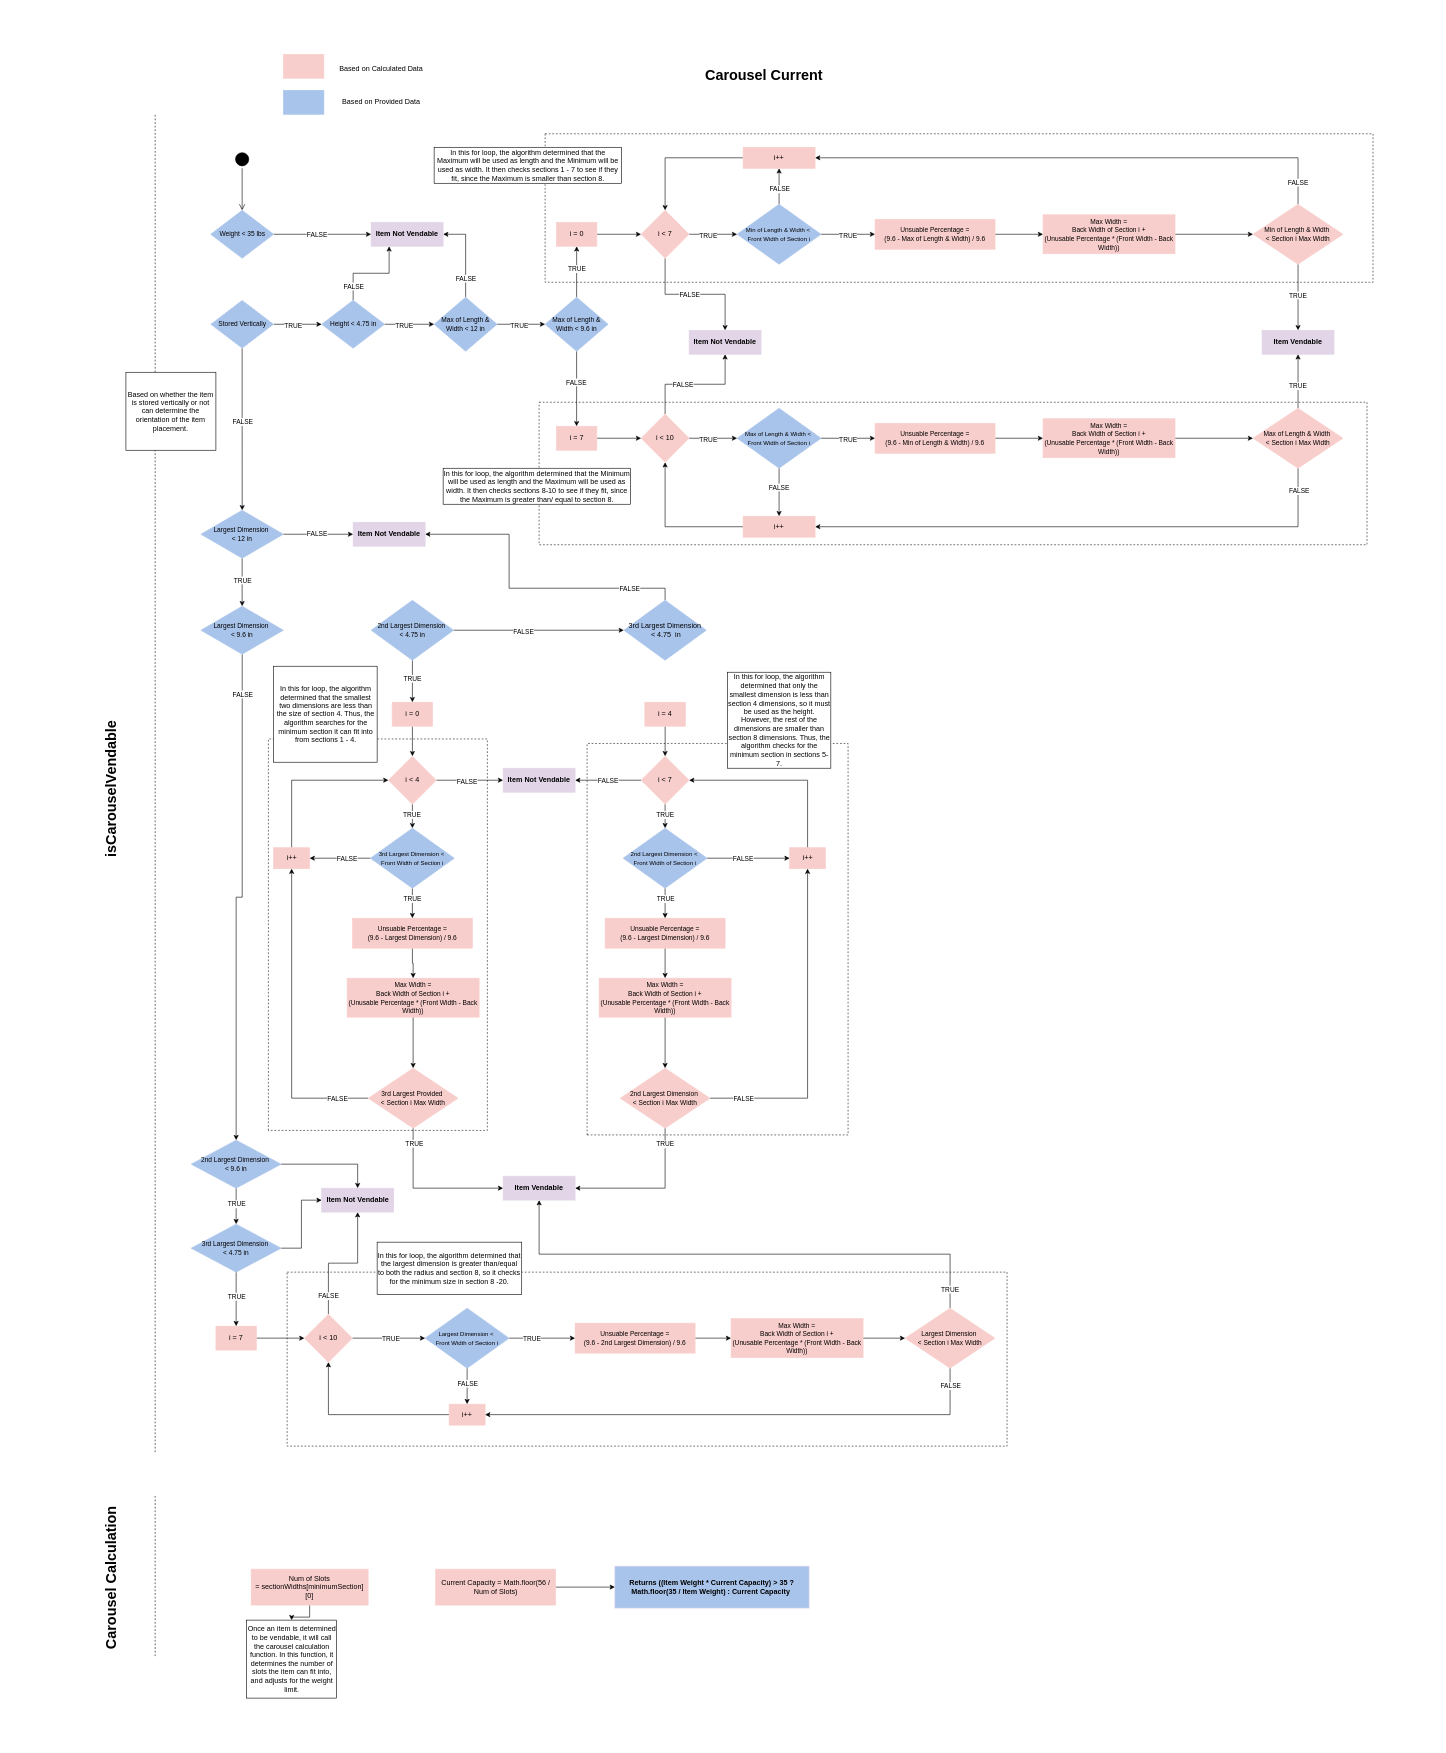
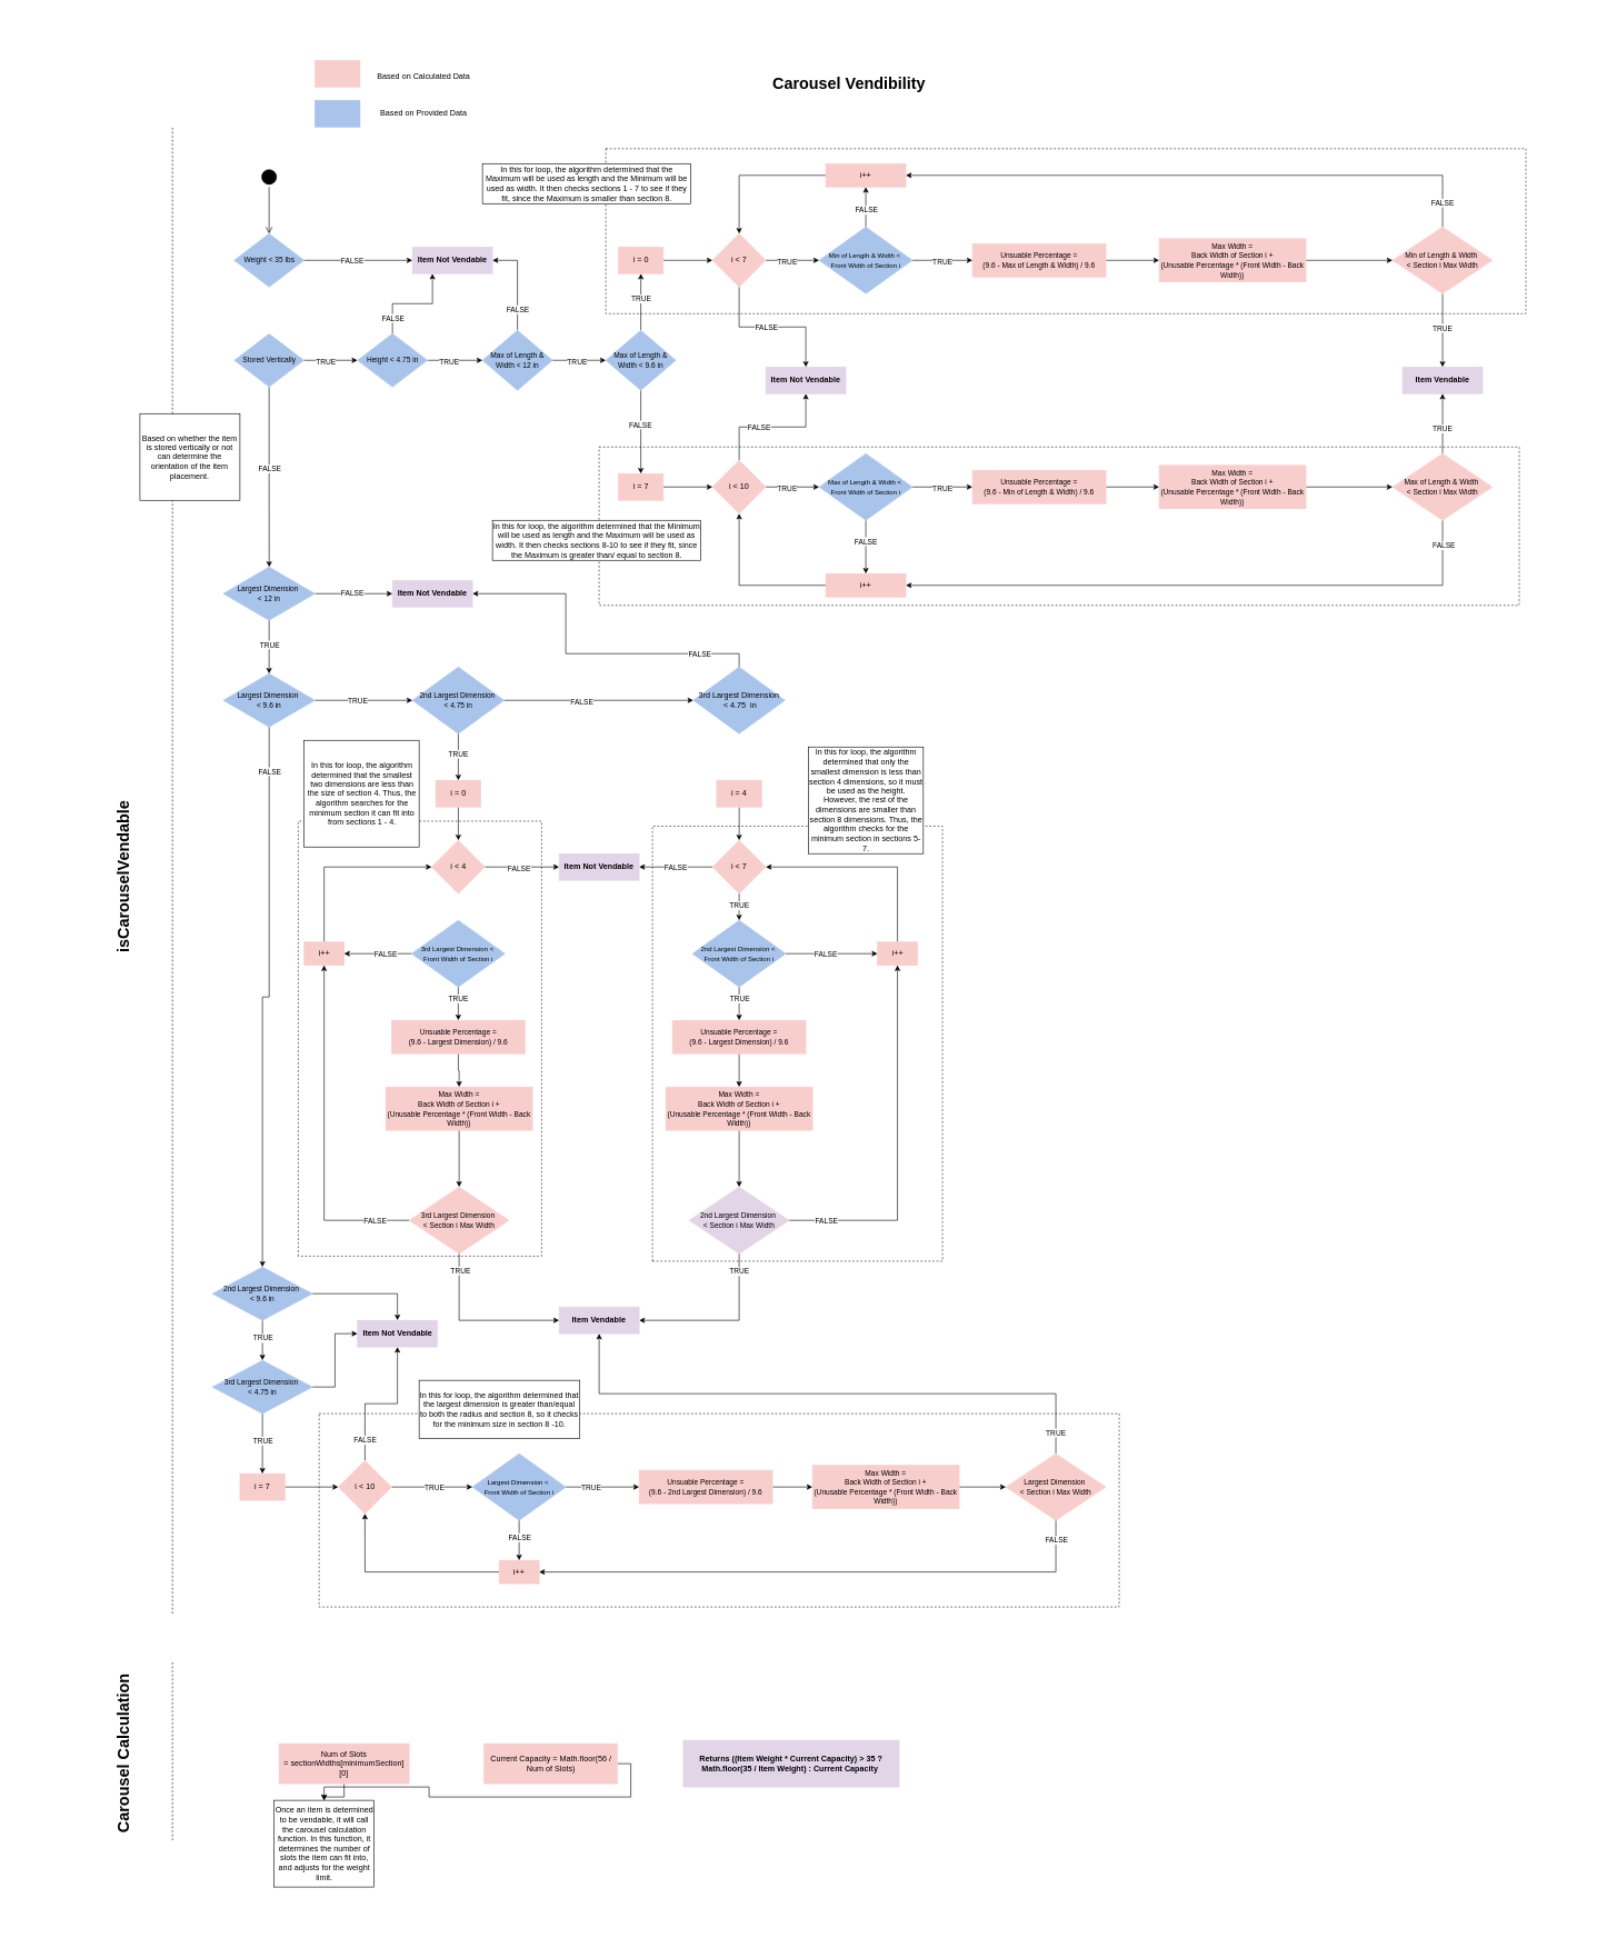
- <mxCell id="182" value="&lt;font style=&quot;font-size: 24px;&quot;&gt;&lt;b&gt;Carousel Current&lt;/b&gt;&lt;/font&gt;" style="text;html=1;align=center;verticalAlign=middle;whiteSpace=wrap;rounded=0;" parent="1" vertex="1"><mxGeometry x="1108" y="110" width="330" height="30" as="geometry" /></mxCell>
+ <mxCell id="182" value="&lt;font style=&quot;font-size: 24px;&quot;&gt;&lt;b&gt;Carousel Vendibility&lt;/b&gt;&lt;/font&gt;" style="text;html=1;align=center;verticalAlign=middle;whiteSpace=wrap;rounded=0;" parent="1" vertex="1"><mxGeometry x="1108" y="110" width="330" height="30" as="geometry" /></mxCell>
+ <mxCell id="86" value="" style="edgeStyle=orthogonalEdgeStyle;rounded=0;orthogonalLoop=1;jettySize=auto;html=1;" parent="1" source="90" target="95" edge="1"><mxGeometry relative="1" as="geometry" /></mxCell>
+ <mxCell id="87" value="TRUE" style="edgeLabel;html=1;align=center;verticalAlign=middle;resizable=0;points=[];" parent="86" vertex="1" connectable="0"><mxGeometry x="-0.126" relative="1" as="geometry"><mxPoint as="offset" /></mxGeometry></mxCell>
- <mxCell id="102" value="" style="edgeStyle=orthogonalEdgeStyle;rounded=0;orthogonalLoop=1;jettySize=auto;html=1;" parent="1" source="106" target="111" edge="1"><mxGeometry relative="1" as="geometry" /></mxCell>
- <mxCell id="103" value="TRUE" style="edgeLabel;html=1;align=center;verticalAlign=middle;resizable=0;points=[];" parent="102" vertex="1" connectable="0"><mxGeometry x="-0.168" y="-1" relative="1" as="geometry"><mxPoint as="offset" /></mxGeometry></mxCell>
- <mxCell id="122" value="&lt;font style=&quot;font-size: 11px;&quot;&gt;3rd Largest Provided&amp;nbsp;&lt;/font&gt;&lt;div&gt;&lt;font style=&quot;font-size: 11px;&quot;&gt;&amp;lt; Section i Max Width&lt;/font&gt;&lt;/div&gt;" style="rhombus;whiteSpace=wrap;html=1;fillColor=#F8CECC;strokeColor=#F8CECC;" parent="1" vertex="1"><mxGeometry x="613" y="1780" width="150" height="100" as="geometry" /></mxCell>
+ <mxCell id="122" value="&lt;font style=&quot;font-size: 11px;&quot;&gt;3rd Largest Dimension&amp;nbsp;&lt;/font&gt;&lt;div&gt;&lt;font style=&quot;font-size: 11px;&quot;&gt;&amp;lt; Section i Max Width&lt;/font&gt;&lt;/div&gt;" style="rhombus;whiteSpace=wrap;html=1;fillColor=#F8CECC;strokeColor=#F8CECC;" parent="1" vertex="1"><mxGeometry x="613" y="1780" width="150" height="100" as="geometry" /></mxCell>
- <mxCell id="145" value="&lt;font style=&quot;font-size: 11px;&quot;&gt;2nd Largest Dimension&amp;nbsp;&lt;/font&gt;&lt;div&gt;&lt;font style=&quot;font-size: 11px;&quot;&gt;&amp;lt; Section i Max Width&lt;/font&gt;&lt;/div&gt;" style="rhombus;whiteSpace=wrap;html=1;fillColor=#F8CECC;strokeColor=#F8CECC;" parent="1" vertex="1"><mxGeometry x="1033" y="1780" width="150" height="100" as="geometry" /></mxCell>
+ <mxCell id="145" value="&lt;font style=&quot;font-size: 11px;&quot;&gt;2nd Largest Dimension&amp;nbsp;&lt;/font&gt;&lt;div&gt;&lt;font style=&quot;font-size: 11px;&quot;&gt;&amp;lt; Section i Max Width&lt;/font&gt;&lt;/div&gt;" style="rhombus;whiteSpace=wrap;html=1;fillColor=#e1d5e7;strokeColor=#F8CECC;" parent="1" vertex="1"><mxGeometry x="1033" y="1780" width="150" height="100" as="geometry" /></mxCell>
- <mxCell id="197" value="In this for loop, the algorithm determined that the largest dimension is greater than/equal to both the radius and section 8, so it checks for the minimum size in section 8 -20." style="rounded=0;whiteSpace=wrap;html=1;" parent="1" vertex="1"><mxGeometry x="628" y="2070" width="241" height="87.5" as="geometry" /></mxCell>
+ <mxCell id="197" value="In this for loop, the algorithm determined that the largest dimension is greater than/equal to both the radius and section 8, so it checks for the minimum size in section 8 -10." style="rounded=0;whiteSpace=wrap;html=1;" parent="1" vertex="1"><mxGeometry x="628" y="2070" width="241" height="87.5" as="geometry" /></mxCell>
- <mxCell id="187" style="edgeStyle=orthogonalEdgeStyle;rounded=0;orthogonalLoop=1;jettySize=auto;html=1;exitX=1;exitY=0.5;exitDx=0;exitDy=0;entryX=0;entryY=0.5;entryDx=0;entryDy=0;" parent="1" source="188" target="184" edge="1"><mxGeometry relative="1" as="geometry" /></mxCell>
+ <mxCell id="187" style="edgeStyle=orthogonalEdgeStyle;rounded=0;orthogonalLoop=1;jettySize=auto;html=1;exitX=1;exitY=0.5;exitDx=0;exitDy=0;" parent="1" source="188" target="194" edge="1"><mxGeometry relative="1" as="geometry" /></mxCell>
- <mxCell id="184" value="&lt;b&gt;Returns ((Item Weight * Current Capacity) &amp;gt; 35 ? Math.floor(35 / Item Weight) : Current Capacity&amp;nbsp;&lt;/b&gt;" style="whiteSpace=wrap;html=1;fillColor=#a9c4eb;strokeColor=#E1D5E7;" parent="1" vertex="1"><mxGeometry x="1024.25" y="2610" width="323.75" height="70" as="geometry" /></mxCell>
+ <mxCell id="184" value="&lt;b&gt;Returns ((Item Weight * Current Capacity) &amp;gt; 35 ? Math.floor(35 / Item Weight) : Current Capacity&amp;nbsp;&lt;/b&gt;" style="whiteSpace=wrap;html=1;fillColor=#E1D5E7;strokeColor=#E1D5E7;" parent="1" vertex="1"><mxGeometry x="1024.25" y="2610" width="323.75" height="70" as="geometry" /></mxCell>
